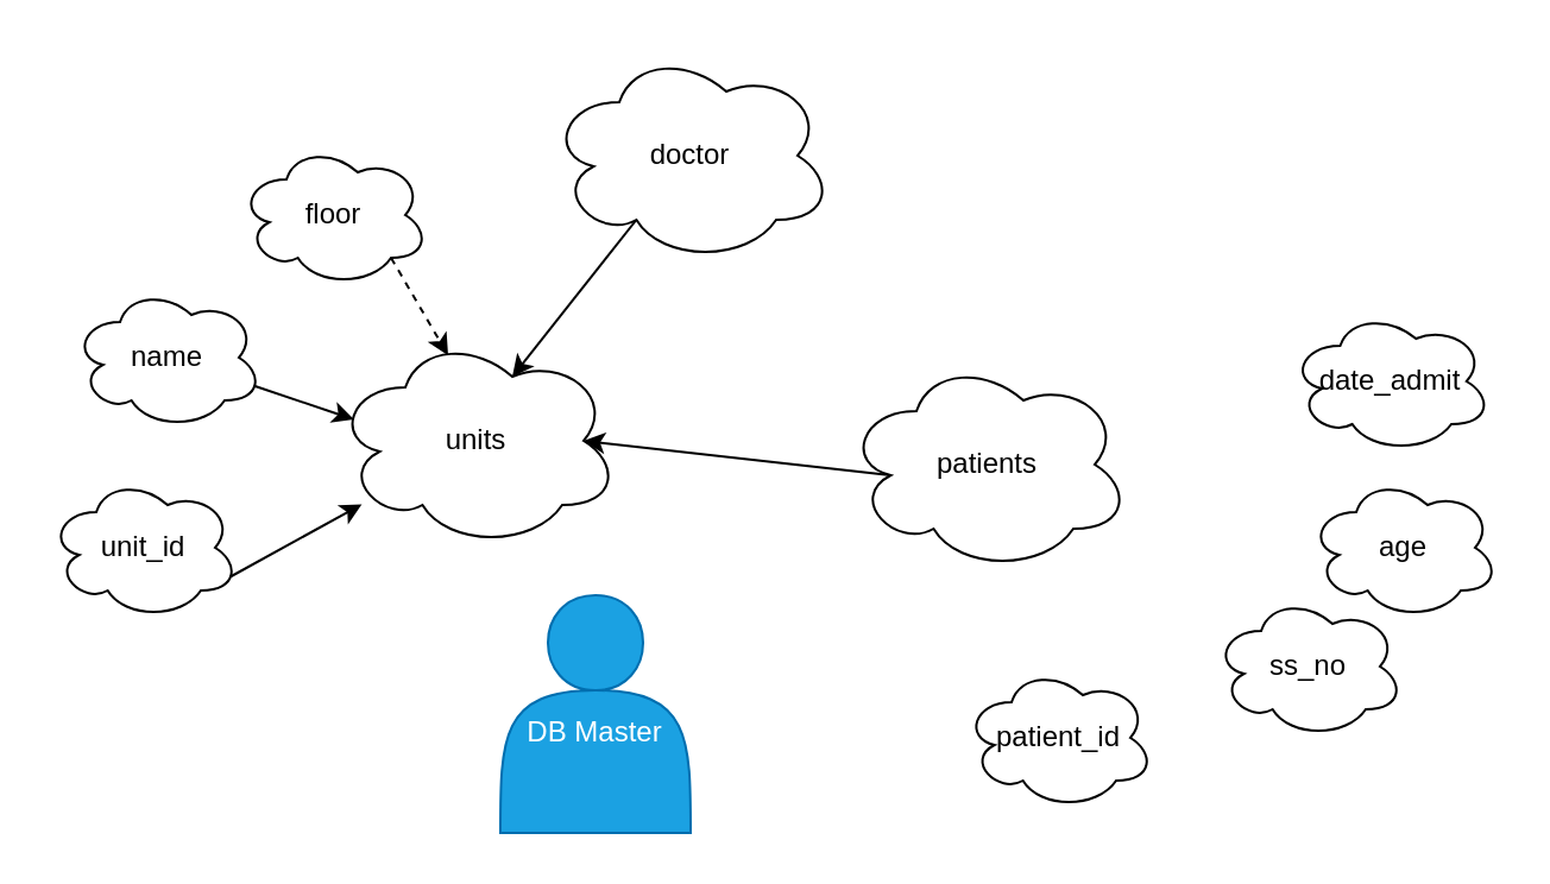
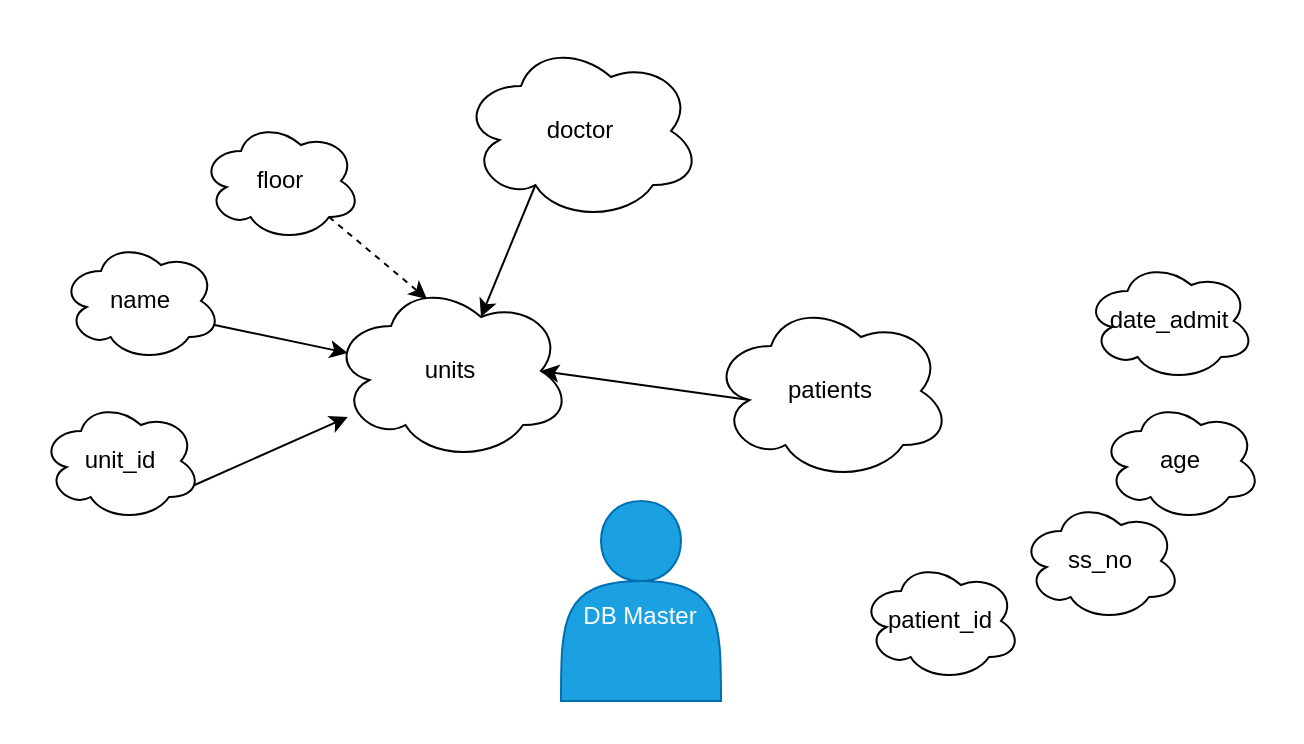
- <mxCell id="3" value="units" style="ellipse;shape=cloud;whiteSpace=wrap;html=1;" vertex="1" parent="1"><mxGeometry x="140" y="140" width="120" height="90" as="geometry" /></mxCell>
+ <mxCell id="3" value="units" style="ellipse;shape=cloud;whiteSpace=wrap;html=1;" vertex="1" parent="1"><mxGeometry x="165" y="140" width="120" height="90" as="geometry" /></mxCell>
- <mxCell id="2" value="&lt;br&gt;DB Master" style="shape=actor;whiteSpace=wrap;html=1;fillColor=#1ba1e2;strokeColor=#006EAF;fontColor=#ffffff;" vertex="1" parent="1"><mxGeometry x="210" y="250" width="80" height="100" as="geometry" /></mxCell>
+ <mxCell id="2" value="&lt;br&gt;DB Master" style="shape=actor;whiteSpace=wrap;html=1;fillColor=#1ba1e2;strokeColor=#006EAF;fontColor=#ffffff;" vertex="1" parent="1"><mxGeometry x="280" y="250" width="80" height="100" as="geometry" /></mxCell>
- <mxCell id="14" value="patient_id" style="ellipse;shape=cloud;whiteSpace=wrap;html=1;" vertex="1" parent="1"><mxGeometry x="405" y="280" width="80" height="60" as="geometry" /></mxCell>
+ <mxCell id="14" value="patient_id" style="ellipse;shape=cloud;whiteSpace=wrap;html=1;" vertex="1" parent="1"><mxGeometry x="430" y="280" width="80" height="60" as="geometry" /></mxCell>
